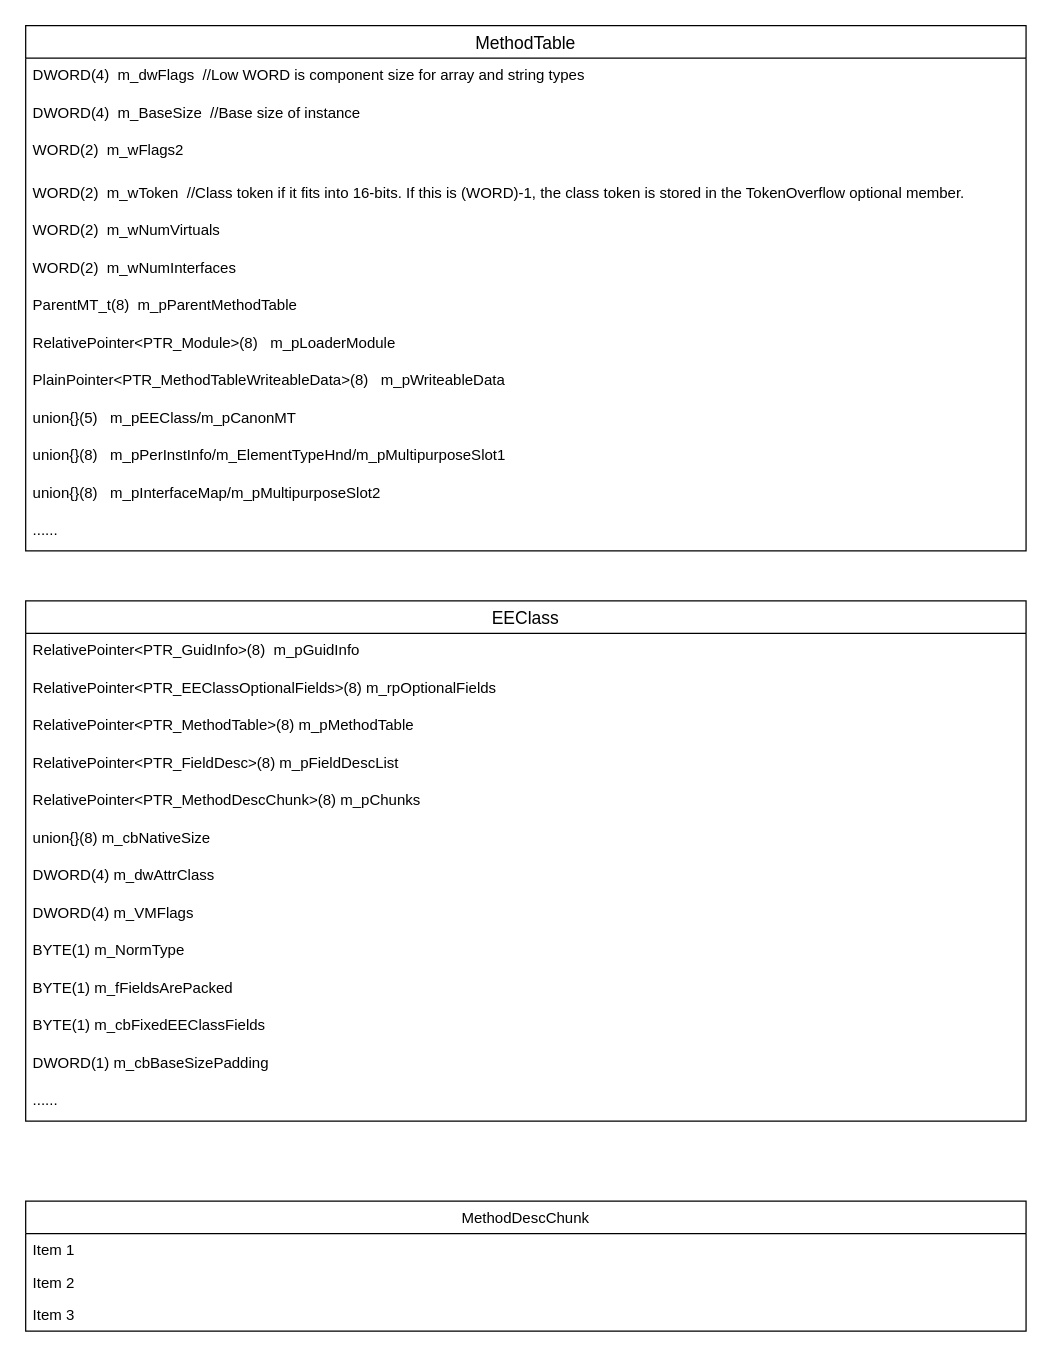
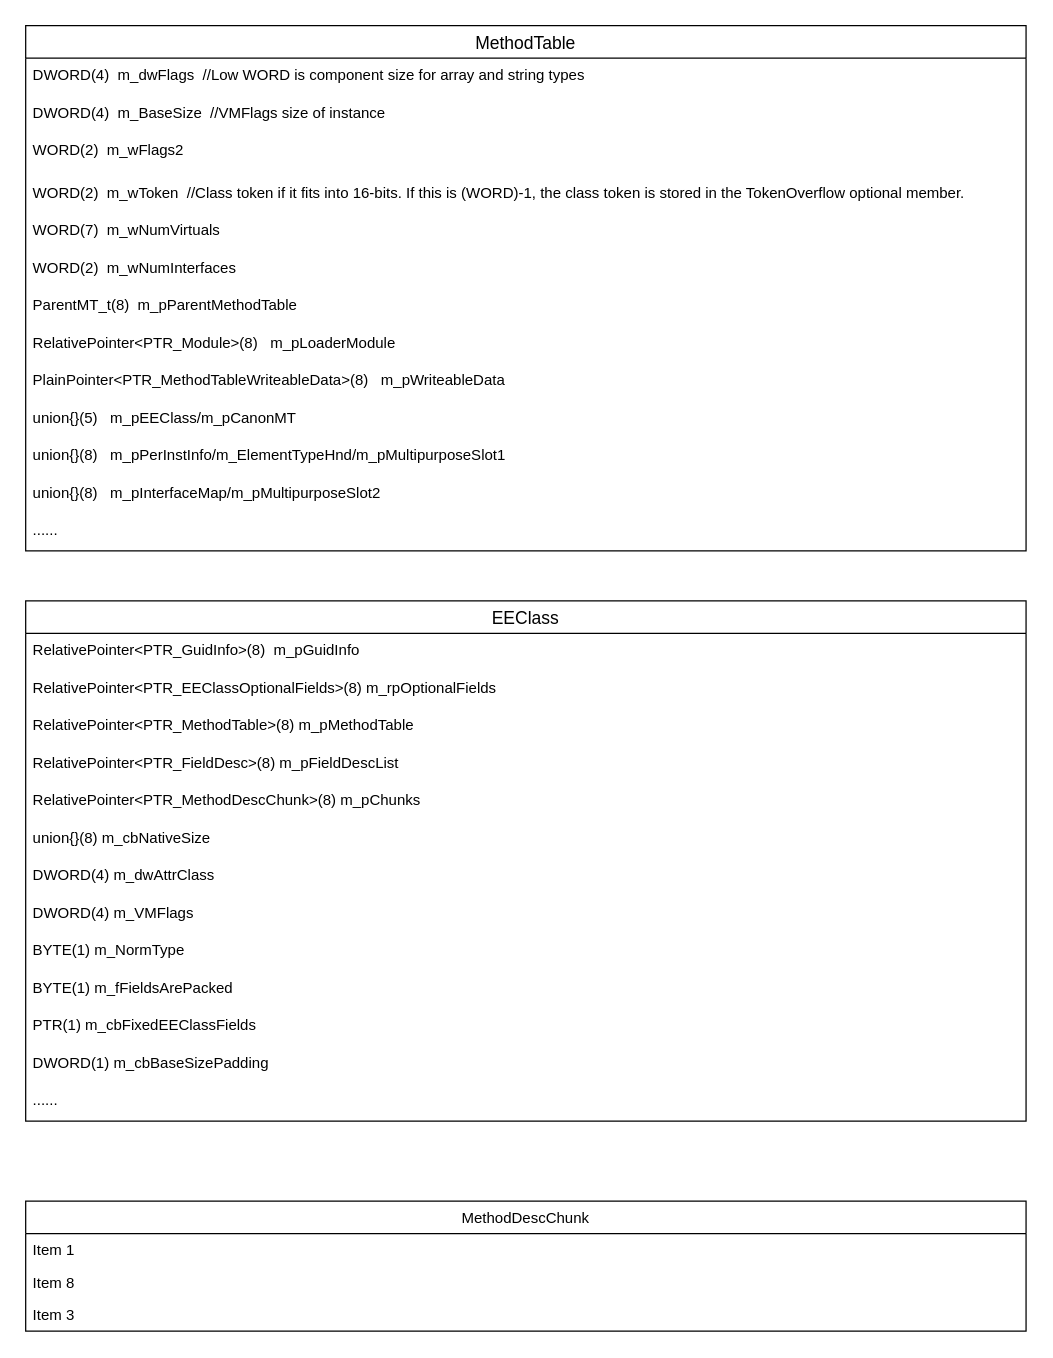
- <mxCell id="4" value="DWORD(4)  m_BaseSize  //Base size of instance" style="text;strokeColor=none;fillColor=none;spacingLeft=4;spacingRight=4;overflow=hidden;rotatable=0;points=[[0,0.5],[1,0.5]];portConstraint=eastwest;fontSize=12;" vertex="1" parent="2"><mxGeometry y="56" width="800" height="30" as="geometry" /></mxCell>
+ <mxCell id="4" value="DWORD(4)  m_BaseSize  //VMFlags size of instance" style="text;strokeColor=none;fillColor=none;spacingLeft=4;spacingRight=4;overflow=hidden;rotatable=0;points=[[0,0.5],[1,0.5]];portConstraint=eastwest;fontSize=12;" vertex="1" parent="2"><mxGeometry y="56" width="800" height="30" as="geometry" /></mxCell>
- <mxCell id="7" value="WORD(2)  m_wNumVirtuals" style="text;strokeColor=none;fillColor=none;spacingLeft=4;spacingRight=4;overflow=hidden;rotatable=0;points=[[0,0.5],[1,0.5]];portConstraint=eastwest;fontSize=12;" vertex="1" parent="2"><mxGeometry y="150" width="800" height="30" as="geometry" /></mxCell>
+ <mxCell id="7" value="WORD(7)  m_wNumVirtuals" style="text;strokeColor=none;fillColor=none;spacingLeft=4;spacingRight=4;overflow=hidden;rotatable=0;points=[[0,0.5],[1,0.5]];portConstraint=eastwest;fontSize=12;" vertex="1" parent="2"><mxGeometry y="150" width="800" height="30" as="geometry" /></mxCell>
- <mxCell id="31" value="BYTE(1) m_cbFixedEEClassFields" style="text;strokeColor=none;fillColor=none;spacingLeft=4;spacingRight=4;overflow=hidden;rotatable=0;points=[[0,0.5],[1,0.5]];portConstraint=eastwest;fontSize=12;" vertex="1" parent="20"><mxGeometry y="326" width="800" height="30" as="geometry" /></mxCell>
+ <mxCell id="31" value="PTR(1) m_cbFixedEEClassFields" style="text;strokeColor=none;fillColor=none;spacingLeft=4;spacingRight=4;overflow=hidden;rotatable=0;points=[[0,0.5],[1,0.5]];portConstraint=eastwest;fontSize=12;" vertex="1" parent="20"><mxGeometry y="326" width="800" height="30" as="geometry" /></mxCell>
- <mxCell id="18" value="Item 2" style="text;strokeColor=none;fillColor=none;align=left;verticalAlign=top;spacingLeft=4;spacingRight=4;overflow=hidden;rotatable=0;points=[[0,0.5],[1,0.5]];portConstraint=eastwest;" vertex="1" parent="16"><mxGeometry y="52" width="800" height="26" as="geometry" /></mxCell>
+ <mxCell id="18" value="Item 8" style="text;strokeColor=none;fillColor=none;align=left;verticalAlign=top;spacingLeft=4;spacingRight=4;overflow=hidden;rotatable=0;points=[[0,0.5],[1,0.5]];portConstraint=eastwest;" vertex="1" parent="16"><mxGeometry y="52" width="800" height="26" as="geometry" /></mxCell>
